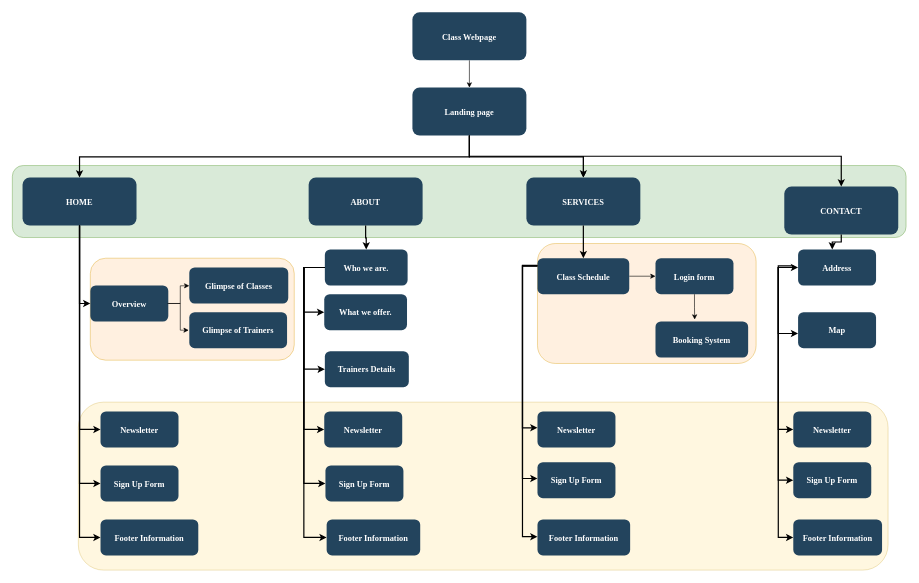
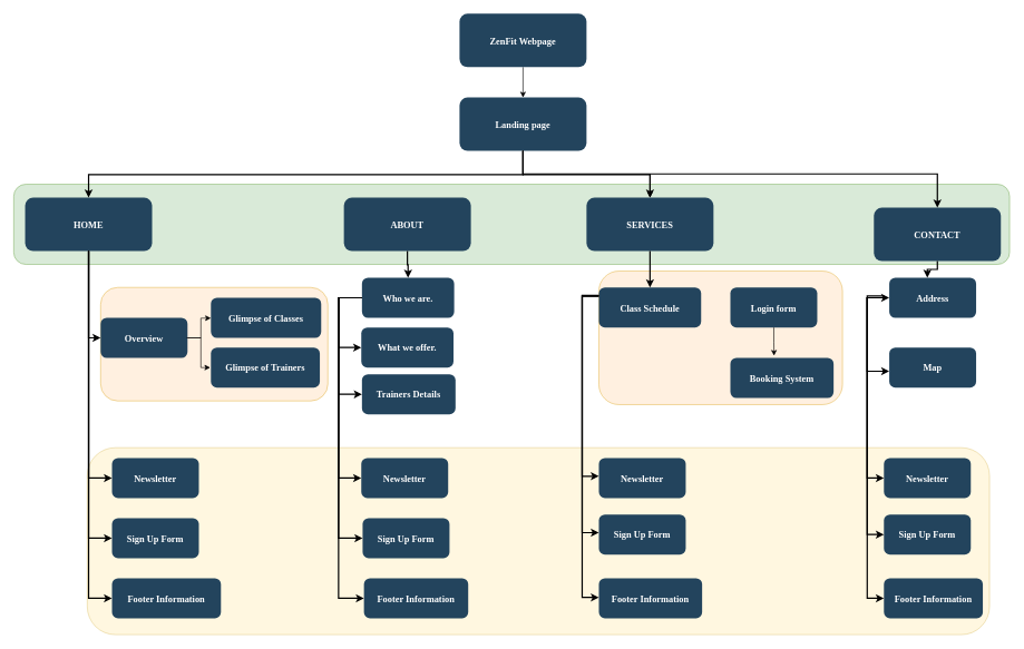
- <mxCell id="45" value="Class Webpage" style="rounded=1;fillColor=#23445D;gradientColor=none;strokeColor=none;fontColor=#FFFFFF;fontStyle=1;fontFamily=Tahoma;fontSize=14" vertex="1" parent="1"><mxGeometry x="687" y="20" width="190" height="80" as="geometry" /></mxCell>
+ <mxCell id="45" value="ZenFit Webpage" style="rounded=1;fillColor=#23445D;gradientColor=none;strokeColor=none;fontColor=#FFFFFF;fontStyle=1;fontFamily=Tahoma;fontSize=14" vertex="1" parent="1"><mxGeometry x="687" y="20" width="190" height="80" as="geometry" /></mxCell>
- <mxCell id="23" style="edgeStyle=orthogonalEdgeStyle;rounded=0;orthogonalLoop=1;jettySize=auto;html=1;exitX=1;exitY=0.5;exitDx=0;exitDy=0;entryX=0;entryY=0.5;entryDx=0;entryDy=0;" edge="1" parent="1" source="24" target="26"><mxGeometry relative="1" as="geometry" /></mxCell>
- <mxCell id="20" value="Trainers Details" style="rounded=1;fillColor=#23445D;gradientColor=none;strokeColor=none;fontColor=#FFFFFF;fontStyle=1;fontFamily=Tahoma;fontSize=14" parent="1" vertex="1"><mxGeometry x="541" y="585" width="140" height="60" as="geometry" /></mxCell>
+ <mxCell id="20" value="Trainers Details" style="rounded=1;fillColor=#23445D;gradientColor=none;strokeColor=none;fontColor=#FFFFFF;fontStyle=1;fontFamily=Tahoma;fontSize=14" parent="1" vertex="1"><mxGeometry x="541" y="560" width="140" height="60" as="geometry" /></mxCell>
